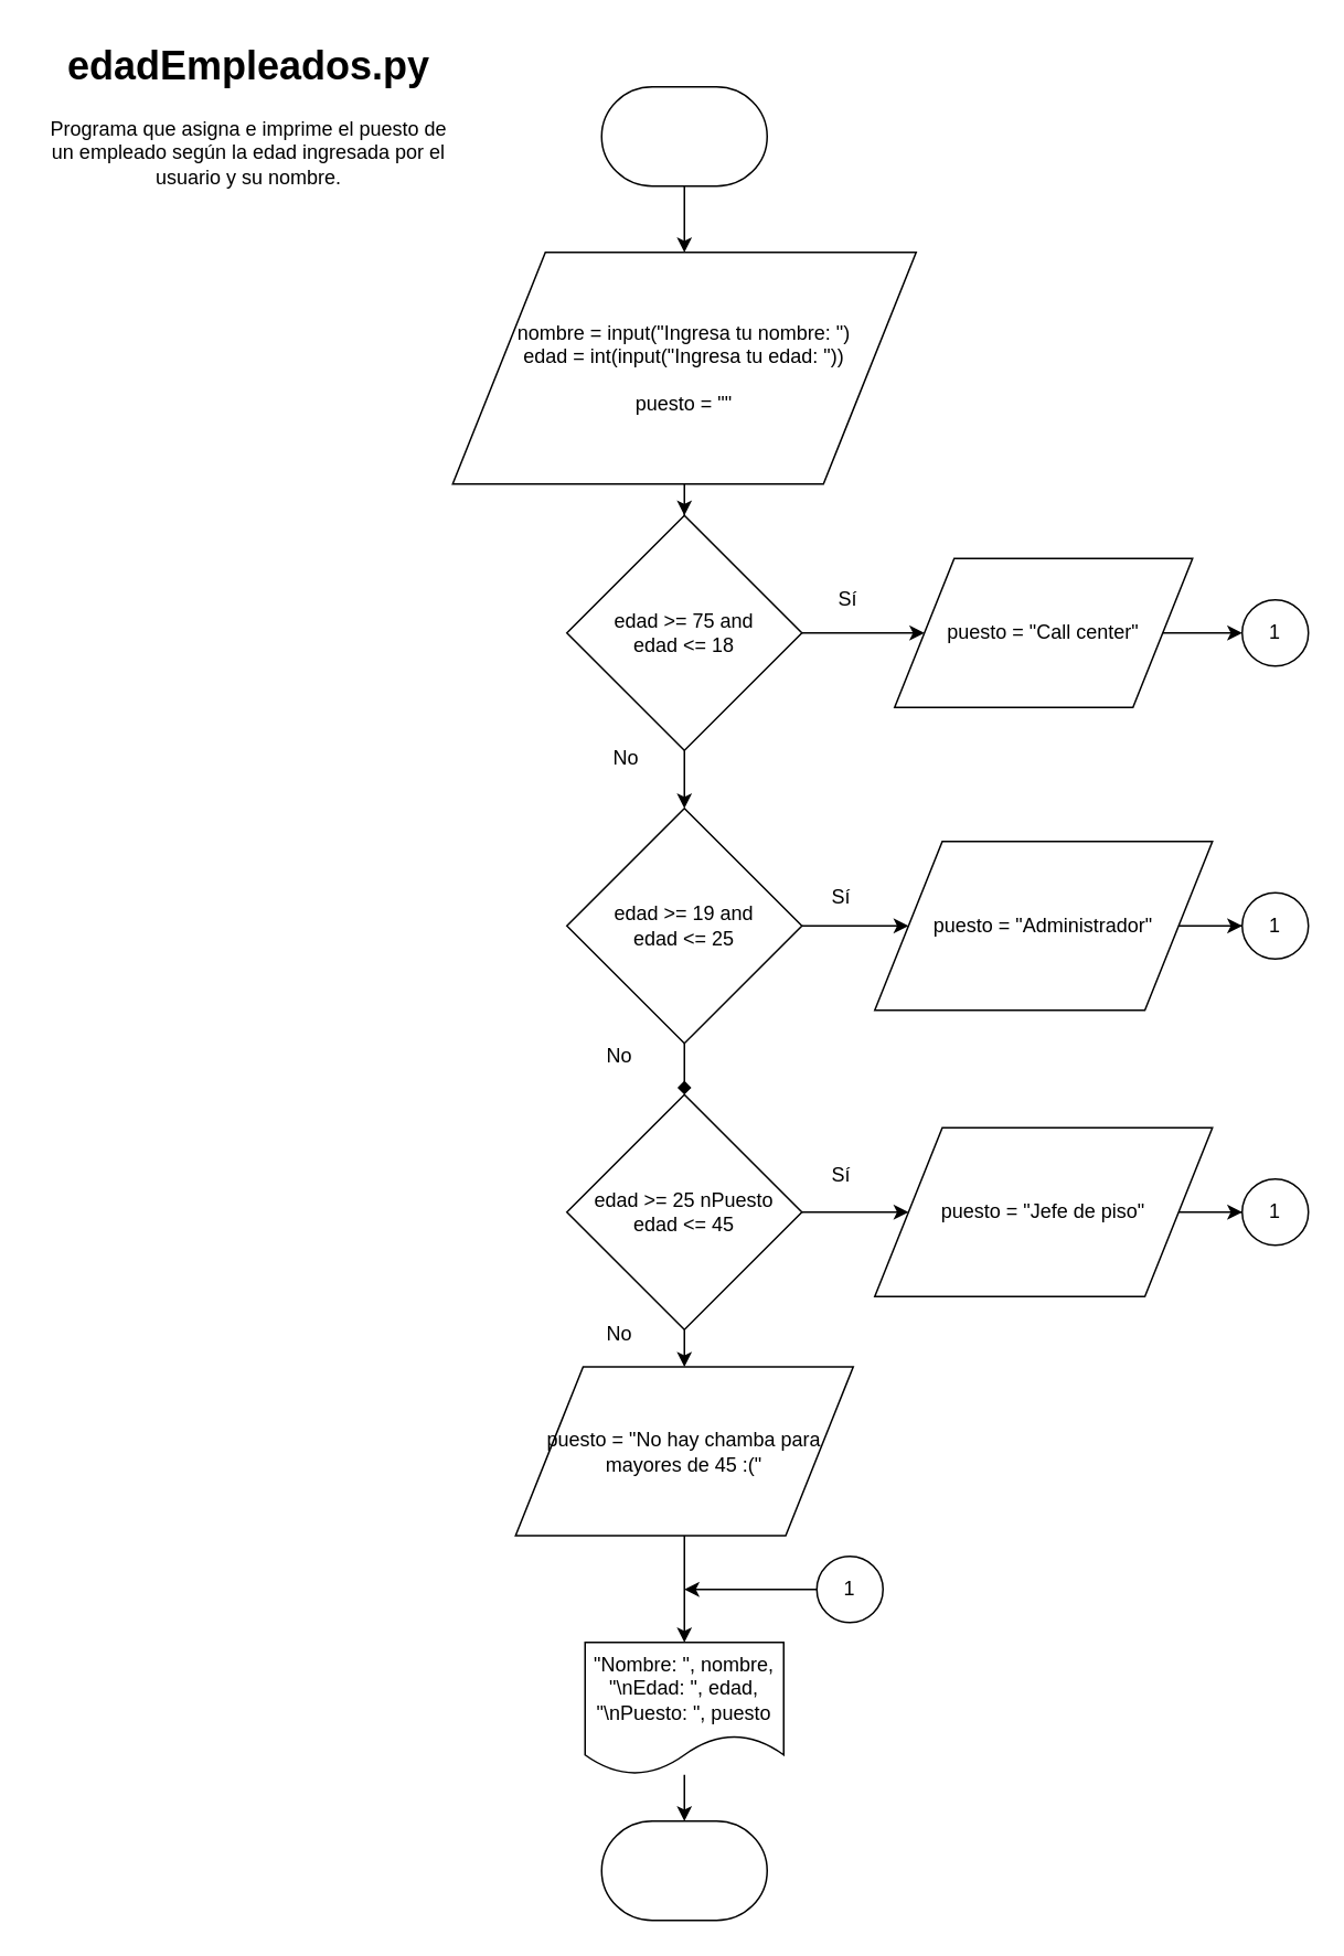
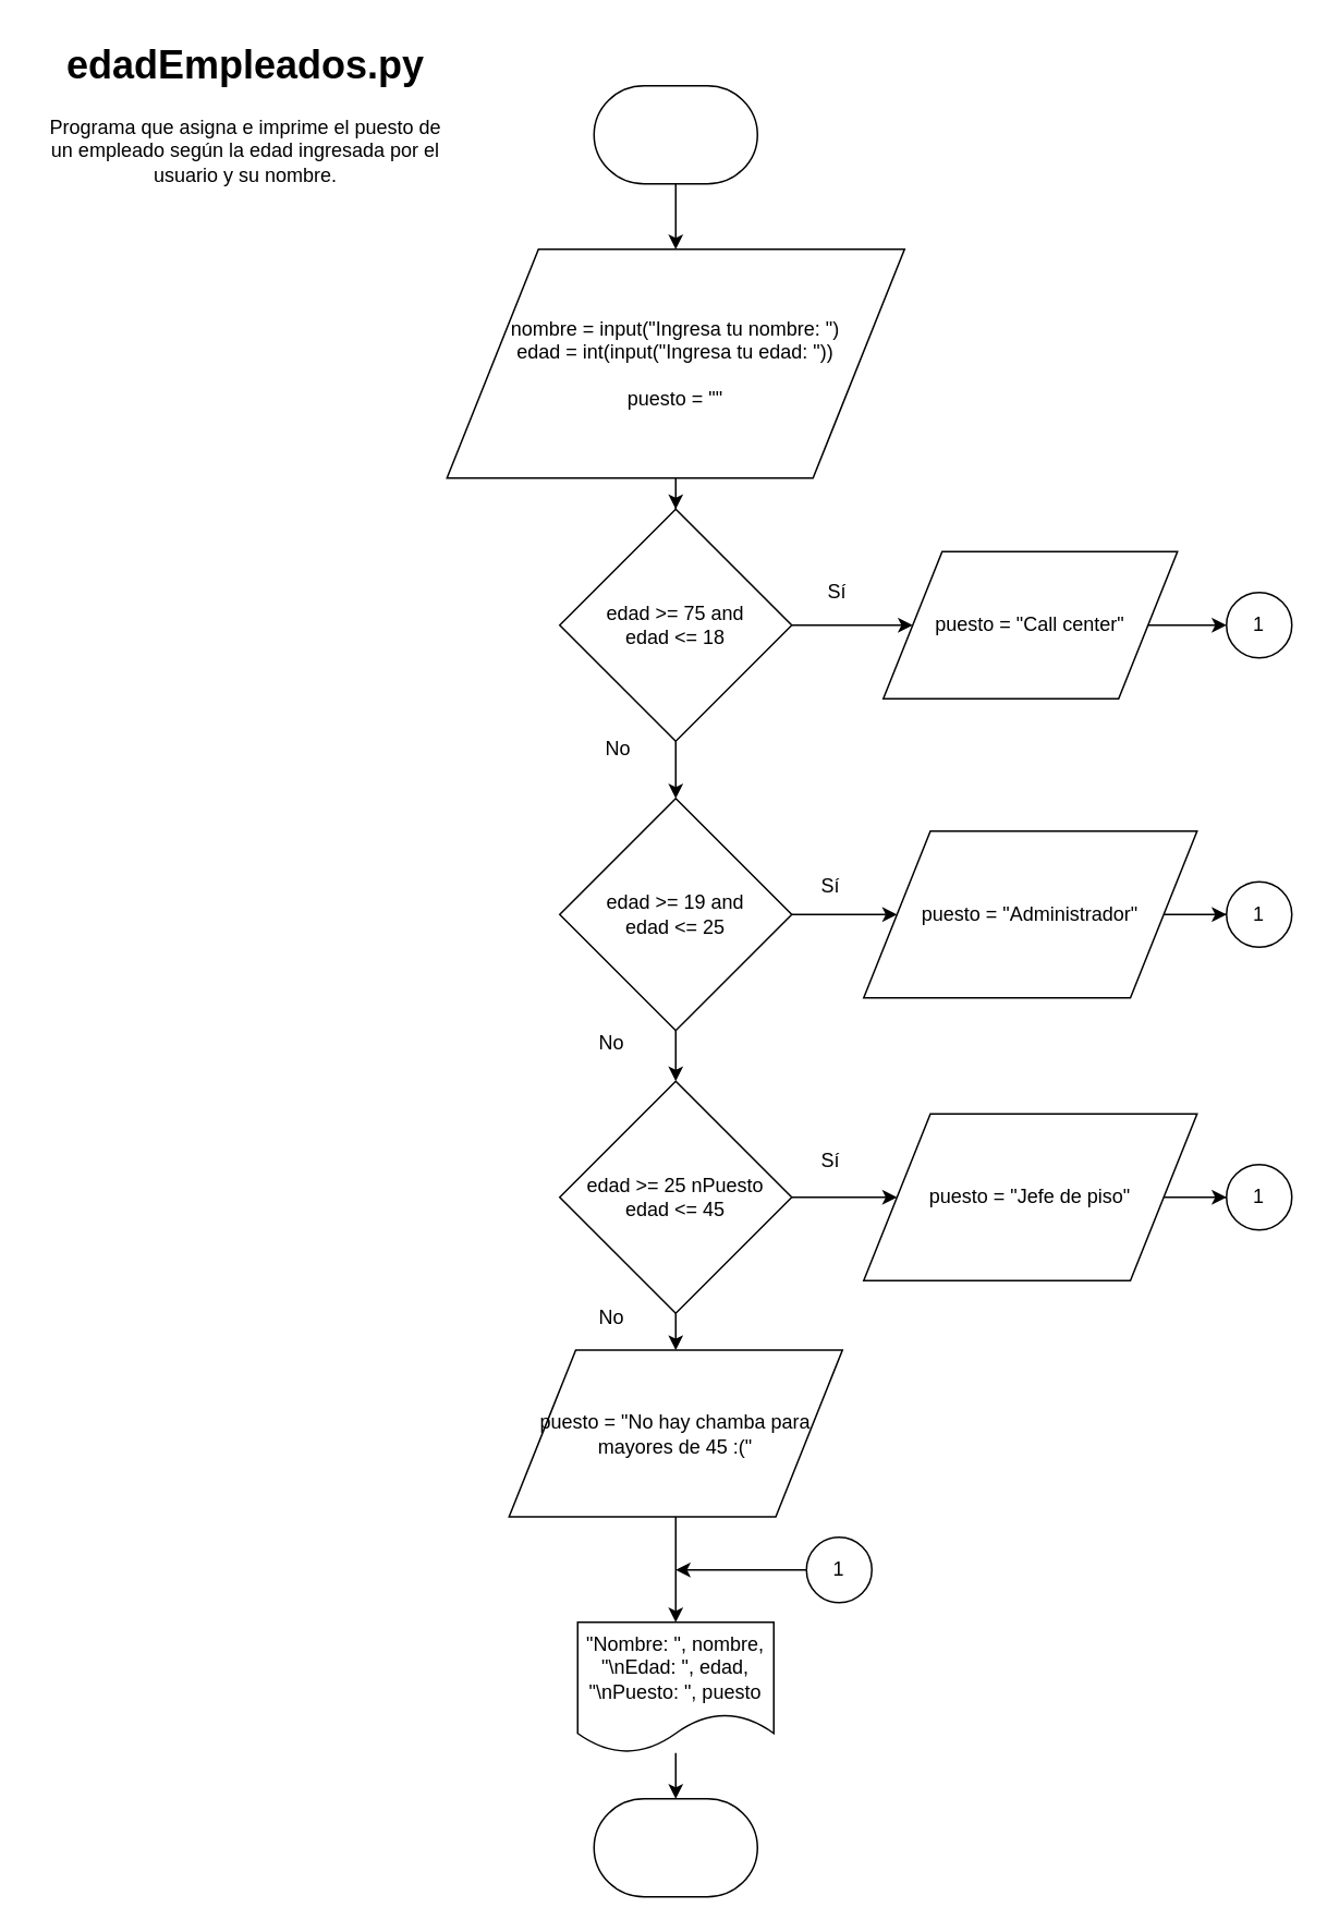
- <mxCell id="10" value="" style="edgeStyle=orthogonalEdgeStyle;rounded=0;orthogonalLoop=1;jettySize=auto;html=1;endArrow=diamond;" edge="1" parent="1" source="12" target="15"><mxGeometry relative="1" as="geometry" /></mxCell>
+ <mxCell id="10" value="" style="edgeStyle=orthogonalEdgeStyle;rounded=0;orthogonalLoop=1;jettySize=auto;html=1;" edge="1" parent="1" source="12" target="15"><mxGeometry relative="1" as="geometry" /></mxCell>
